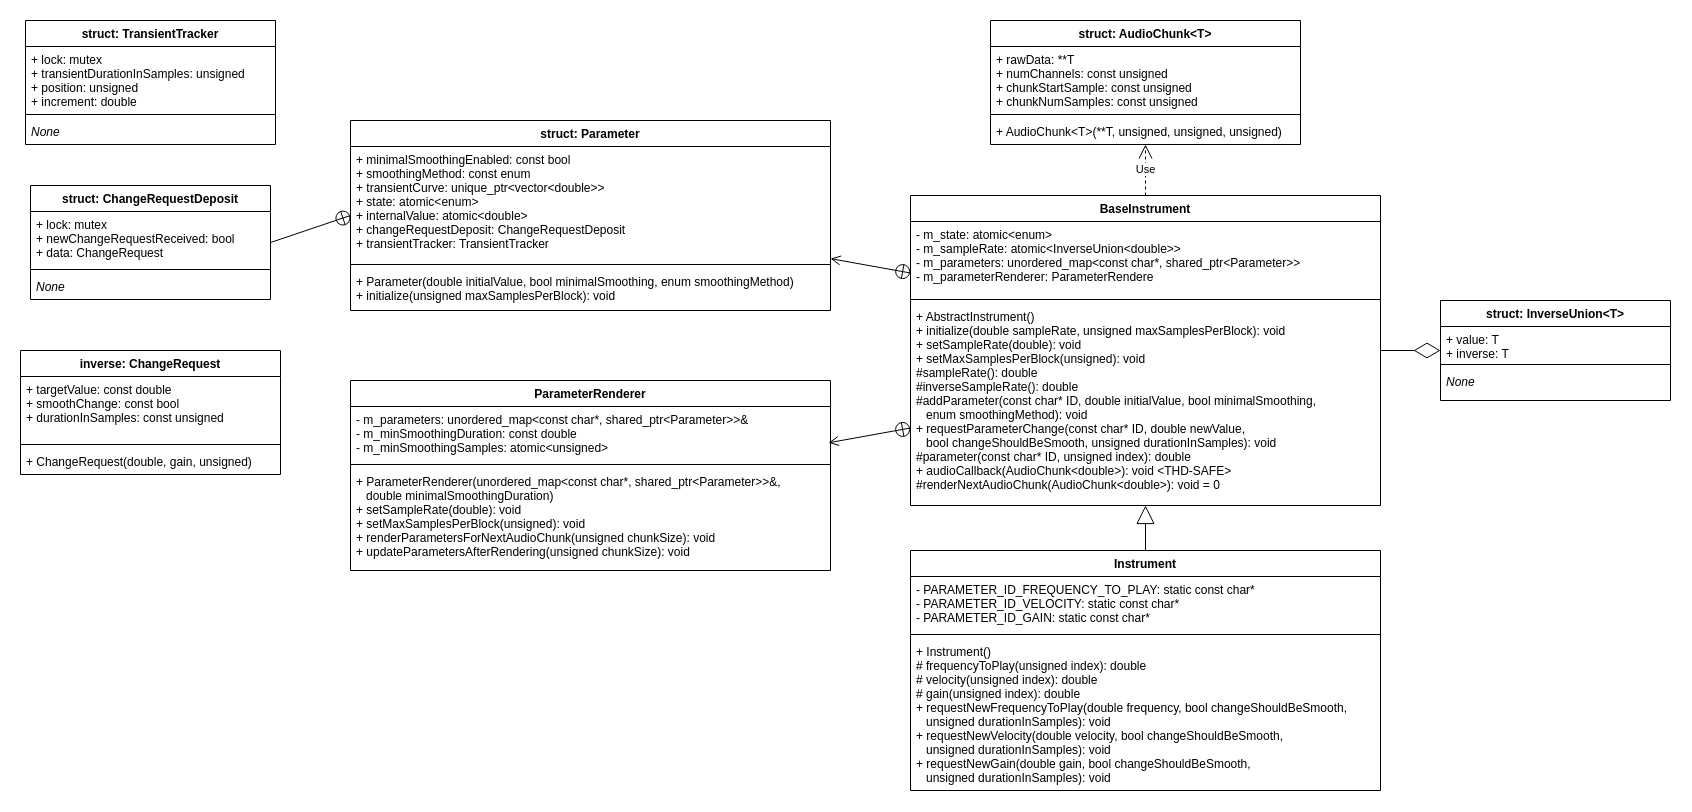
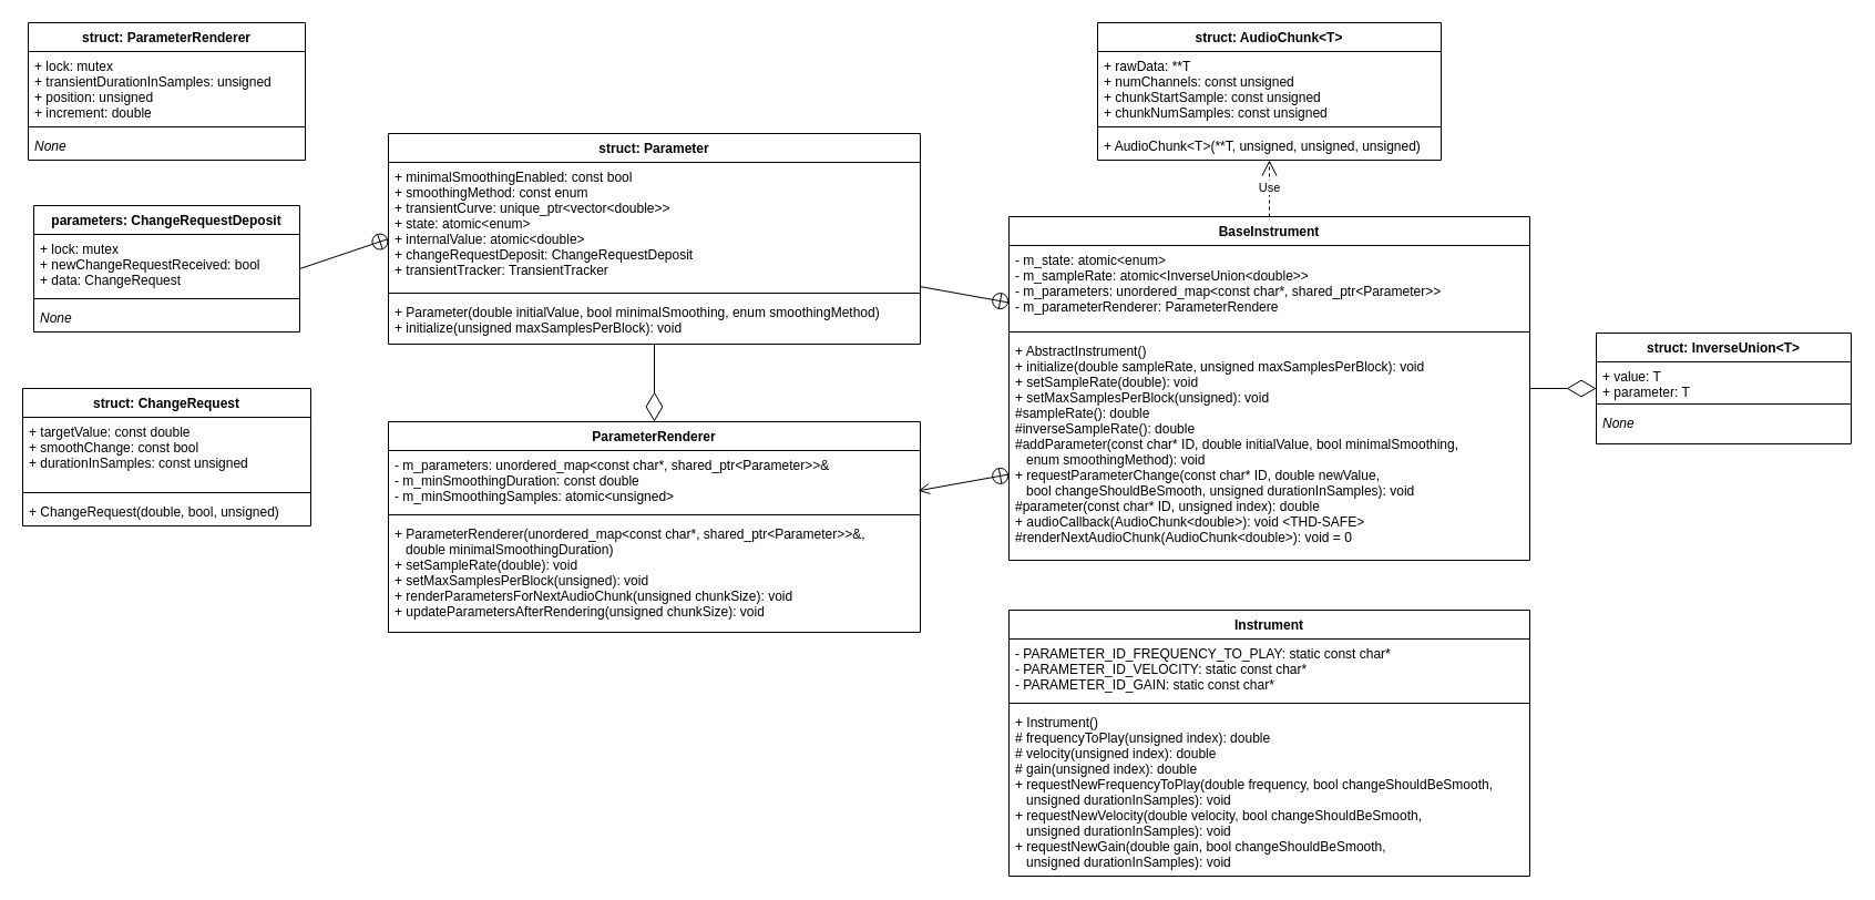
- <mxCell id="35" value="struct: TransientTracker" style="swimlane;fontStyle=1;align=center;verticalAlign=top;childLayout=stackLayout;horizontal=1;startSize=26;horizontalStack=0;resizeParent=1;resizeParentMax=0;resizeLast=0;collapsible=1;marginBottom=0;" parent="1" vertex="1"><mxGeometry x="25" y="20" width="250" height="124" as="geometry" /></mxCell>
+ <mxCell id="35" value="struct: ParameterRenderer" style="swimlane;fontStyle=1;align=center;verticalAlign=top;childLayout=stackLayout;horizontal=1;startSize=26;horizontalStack=0;resizeParent=1;resizeParentMax=0;resizeLast=0;collapsible=1;marginBottom=0;" parent="1" vertex="1"><mxGeometry x="25" y="20" width="250" height="124" as="geometry" /></mxCell>
- <mxCell id="30" value="struct: ChangeRequestDeposit" style="swimlane;fontStyle=1;align=center;verticalAlign=top;childLayout=stackLayout;horizontal=1;startSize=26;horizontalStack=0;resizeParent=1;resizeParentMax=0;resizeLast=0;collapsible=1;marginBottom=0;" parent="1" vertex="1"><mxGeometry x="30" y="185" width="240" height="114" as="geometry" /></mxCell>
+ <mxCell id="30" value="parameters: ChangeRequestDeposit" style="swimlane;fontStyle=1;align=center;verticalAlign=top;childLayout=stackLayout;horizontal=1;startSize=26;horizontalStack=0;resizeParent=1;resizeParentMax=0;resizeLast=0;collapsible=1;marginBottom=0;" parent="1" vertex="1"><mxGeometry x="30" y="185" width="240" height="114" as="geometry" /></mxCell>
- <mxCell id="24" value="" style="endArrow=open;startArrow=circlePlus;endFill=0;startFill=0;endSize=8;html=1;strokeColor=#000000;fontColor=#FF3333;exitX=0;exitY=0.25;exitDx=0;exitDy=0;" parent="1" source="2" target="18" edge="1"><mxGeometry width="160" relative="1" as="geometry"><mxPoint x="960" y="251.31" as="sourcePoint" /><mxPoint x="900" y="249.489" as="targetPoint" /></mxGeometry></mxCell>
+ <mxCell id="24" value="" style="endArrow=none;startArrow=circlePlus;endFill=0;startFill=0;endSize=8;html=1;strokeColor=#000000;fontColor=#FF3333;exitX=0;exitY=0.25;exitDx=0;exitDy=0;" parent="1" source="2" target="18" edge="1"><mxGeometry width="160" relative="1" as="geometry"><mxPoint x="960" y="251.31" as="sourcePoint" /><mxPoint x="900" y="249.489" as="targetPoint" /></mxGeometry></mxCell>
+ <mxCell id="23" value="" style="endArrow=diamondThin;endFill=0;endSize=24;html=1;strokeColor=#000000;fontColor=#FF3333;exitX=0.5;exitY=1;exitDx=0;exitDy=0;entryX=0.5;entryY=0;entryDx=0;entryDy=0;" parent="1" source="18" target="14" edge="1"><mxGeometry width="160" relative="1" as="geometry"><mxPoint x="875" y="430" as="sourcePoint" /><mxPoint x="640" y="320" as="targetPoint" /></mxGeometry></mxCell>
- <mxCell id="11" value="+ value: T&#10;+ inverse: T&#10;" style="text;strokeColor=none;fillColor=none;align=left;verticalAlign=top;spacingLeft=4;spacingRight=4;overflow=hidden;rotatable=0;points=[[0,0.5],[1,0.5]];portConstraint=eastwest;fontStyle=0" parent="10" vertex="1"><mxGeometry y="26" width="230" height="34" as="geometry" /></mxCell>
+ <mxCell id="11" value="+ value: T&#10;+ parameter: T&#10;" style="text;strokeColor=none;fillColor=none;align=left;verticalAlign=top;spacingLeft=4;spacingRight=4;overflow=hidden;rotatable=0;points=[[0,0.5],[1,0.5]];portConstraint=eastwest;fontStyle=0" parent="10" vertex="1"><mxGeometry y="26" width="230" height="34" as="geometry" /></mxCell>
- <mxCell id="25" value="inverse: ChangeRequest" style="swimlane;fontStyle=1;align=center;verticalAlign=top;childLayout=stackLayout;horizontal=1;startSize=26;horizontalStack=0;resizeParent=1;resizeParentMax=0;resizeLast=0;collapsible=1;marginBottom=0;" parent="1" vertex="1"><mxGeometry x="20" y="350" width="260" height="124" as="geometry" /></mxCell>
+ <mxCell id="25" value="struct: ChangeRequest" style="swimlane;fontStyle=1;align=center;verticalAlign=top;childLayout=stackLayout;horizontal=1;startSize=26;horizontalStack=0;resizeParent=1;resizeParentMax=0;resizeLast=0;collapsible=1;marginBottom=0;" parent="1" vertex="1"><mxGeometry x="20" y="350" width="260" height="124" as="geometry" /></mxCell>
- <mxCell id="28" value="+ ChangeRequest(double, gain, unsigned)" style="text;strokeColor=none;fillColor=none;align=left;verticalAlign=top;spacingLeft=4;spacingRight=4;overflow=hidden;rotatable=0;points=[[0,0.5],[1,0.5]];portConstraint=eastwest;fontStyle=0" parent="25" vertex="1"><mxGeometry y="98" width="260" height="26" as="geometry" /></mxCell>
+ <mxCell id="28" value="+ ChangeRequest(double, bool, unsigned)" style="text;strokeColor=none;fillColor=none;align=left;verticalAlign=top;spacingLeft=4;spacingRight=4;overflow=hidden;rotatable=0;points=[[0,0.5],[1,0.5]];portConstraint=eastwest;fontStyle=0" parent="25" vertex="1"><mxGeometry y="98" width="260" height="26" as="geometry" /></mxCell>
- <mxCell id="43" value="" style="endArrow=block;endSize=16;endFill=0;html=1;exitX=0.5;exitY=0;exitDx=0;exitDy=0;entryX=0.5;entryY=1;entryDx=0;entryDy=0;" parent="1" source="39" target="2" edge="1"><mxGeometry width="160" relative="1" as="geometry"><mxPoint x="260" y="650" as="sourcePoint" /><mxPoint x="420" y="650" as="targetPoint" /></mxGeometry></mxCell>
